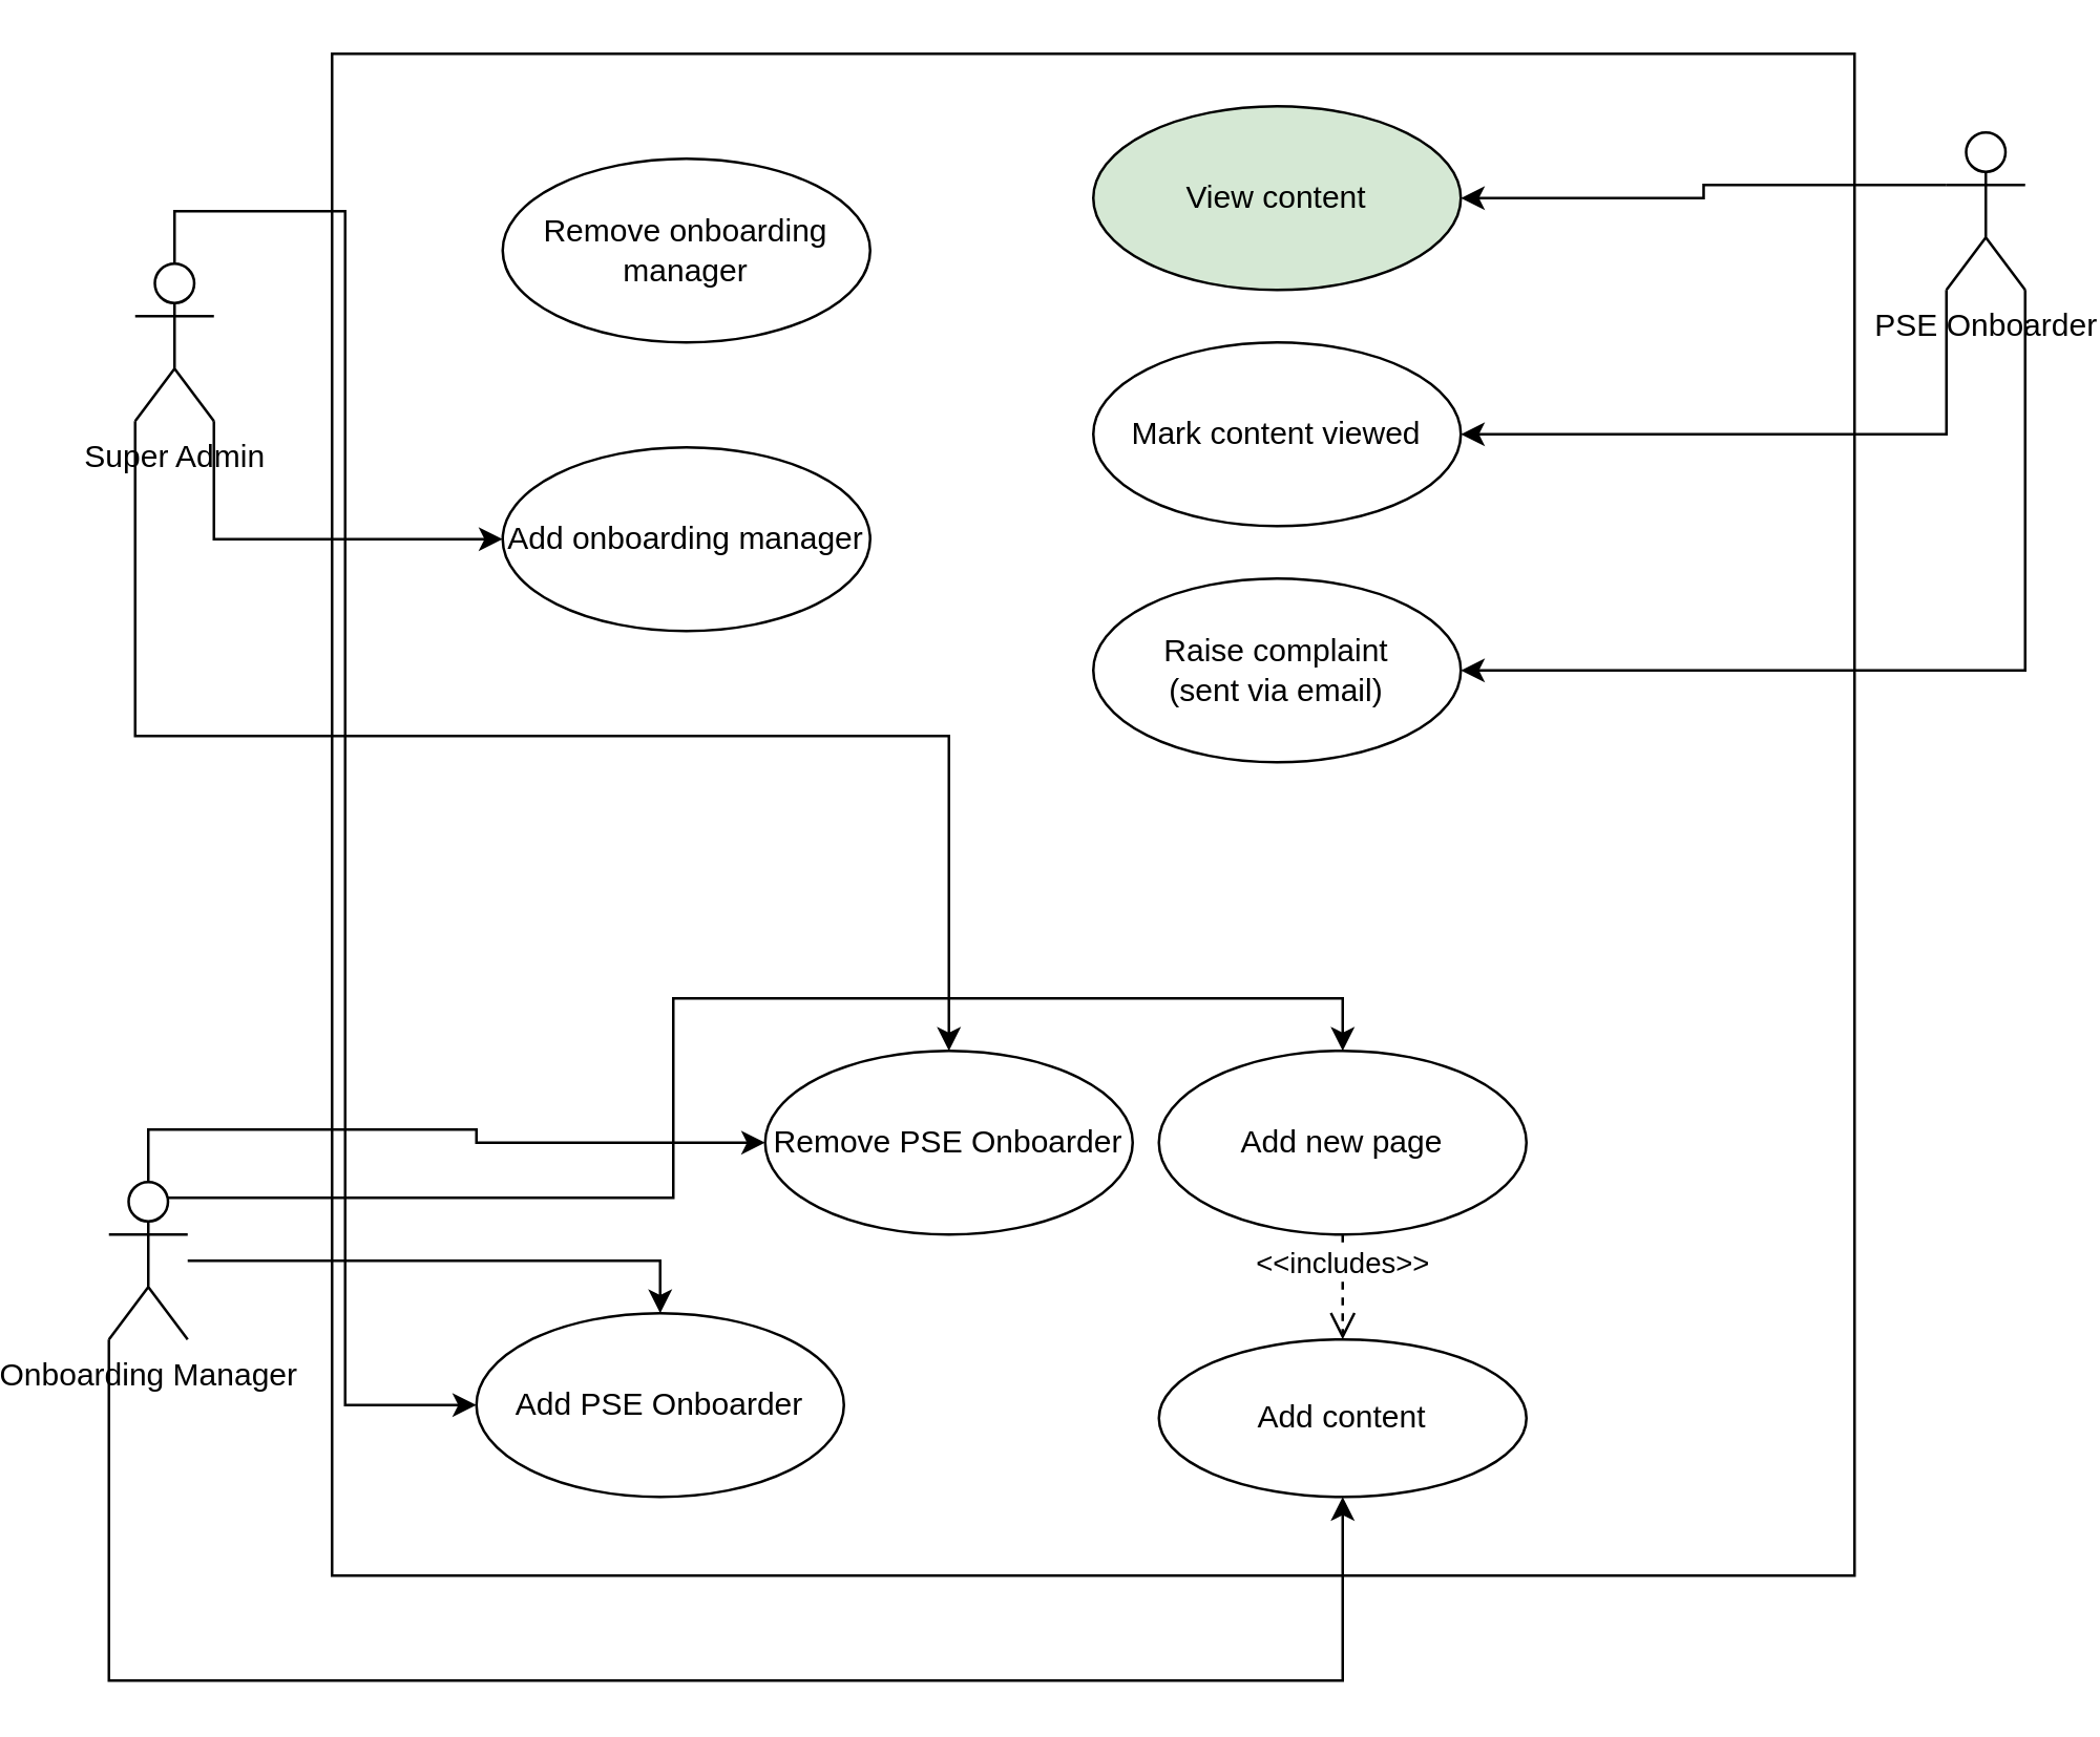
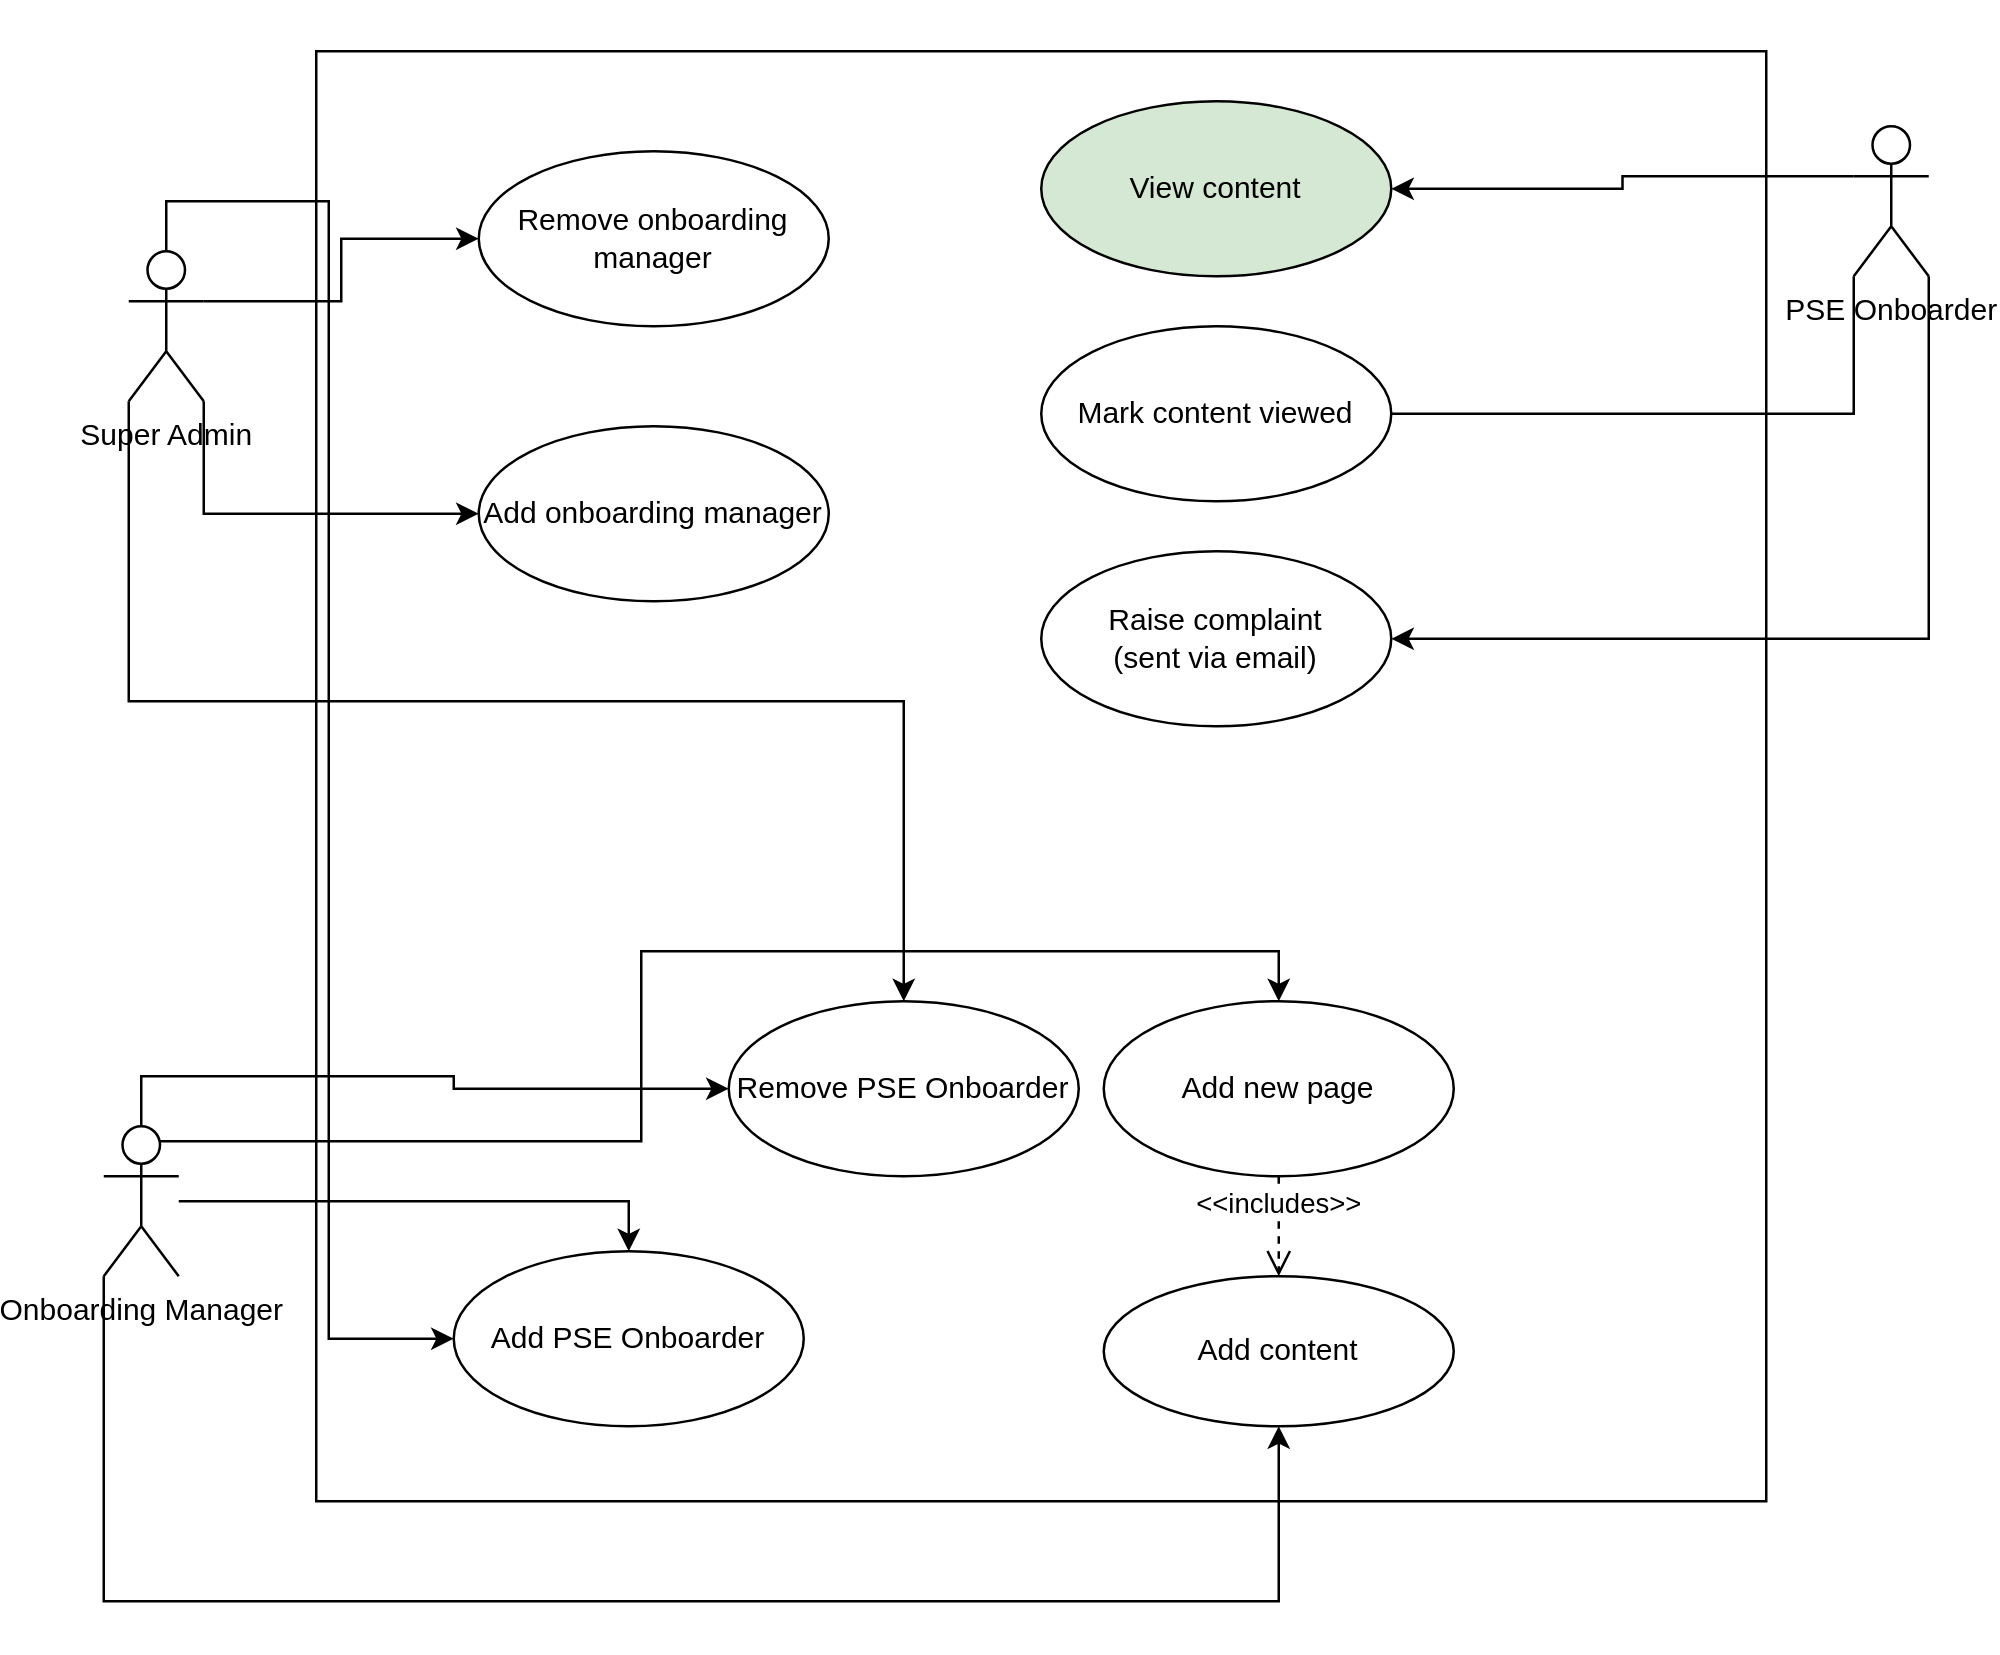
+ <mxCell id="7" style="edgeStyle=orthogonalEdgeStyle;rounded=0;orthogonalLoop=1;jettySize=auto;html=1;exitX=1;exitY=0.333;exitDx=0;exitDy=0;exitPerimeter=0;entryX=0;entryY=0.5;entryDx=0;entryDy=0;" edge="1" parent="1" source="11" target="20"><mxGeometry relative="1" as="geometry" /></mxCell>
- <mxCell id="4" style="edgeStyle=orthogonalEdgeStyle;rounded=0;orthogonalLoop=1;jettySize=auto;html=1;exitX=0;exitY=1;exitDx=0;exitDy=0;exitPerimeter=0;entryX=1;entryY=0.5;entryDx=0;entryDy=0;" edge="1" parent="1" source="6" target="25"><mxGeometry relative="1" as="geometry" /></mxCell>
+ <mxCell id="4" style="edgeStyle=orthogonalEdgeStyle;rounded=0;orthogonalLoop=1;jettySize=auto;html=1;exitX=0;exitY=1;exitDx=0;exitDy=0;exitPerimeter=0;entryX=1;entryY=0.5;entryDx=0;entryDy=0;endArrow=none;" edge="1" parent="1" source="6" target="25"><mxGeometry relative="1" as="geometry" /></mxCell>
